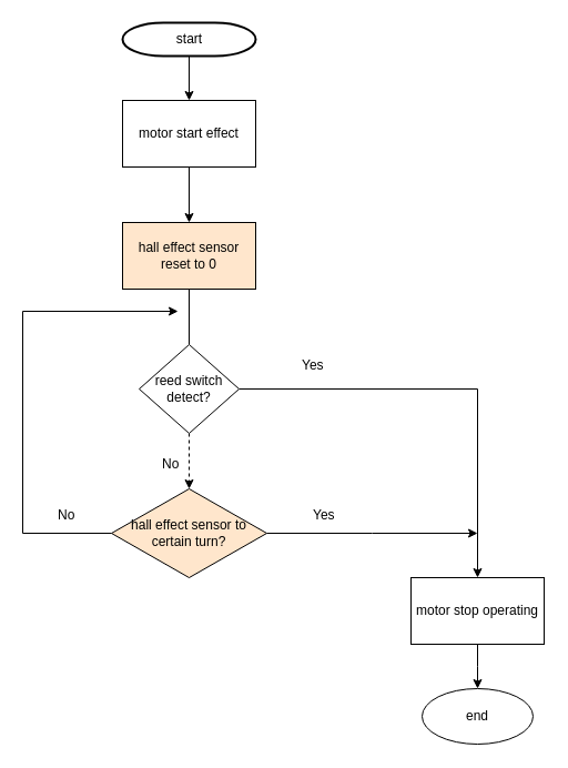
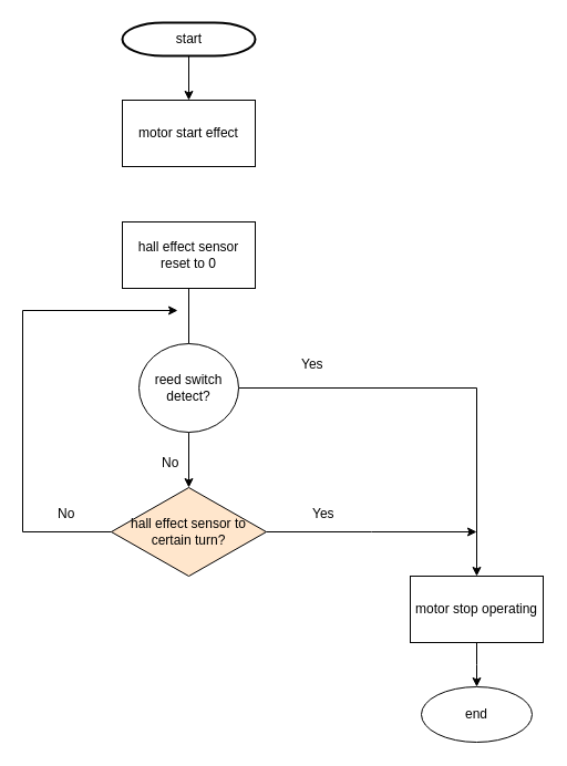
- <mxCell id="4" style="edgeStyle=orthogonalEdgeStyle;rounded=0;orthogonalLoop=1;jettySize=auto;html=1;entryX=0.5;entryY=0;entryDx=0;entryDy=0;" parent="1" source="5" target="7" edge="1"><mxGeometry relative="1" as="geometry" /></mxCell>
- <mxCell id="7" value="hall effect sensor&lt;br&gt;reset to 0" style="rounded=0;whiteSpace=wrap;html=1;fillColor=#ffe6cc;" parent="1" vertex="1"><mxGeometry x="110" y="200" width="120" height="60" as="geometry" /></mxCell>
+ <mxCell id="7" value="hall effect sensor&lt;br&gt;reset to 0" style="rounded=0;whiteSpace=wrap;html=1;" parent="1" vertex="1"><mxGeometry x="110" y="200" width="120" height="60" as="geometry" /></mxCell>
- <mxCell id="10" value="reed switch&lt;br&gt;detect?" style="rhombus;whiteSpace=wrap;html=1;" parent="1" vertex="1"><mxGeometry x="125" y="310" width="90" height="80" as="geometry" /></mxCell>
+ <mxCell id="10" value="reed switch&lt;br&gt;detect?" style="ellipse;whiteSpace=wrap;html=1;" parent="1" vertex="1"><mxGeometry x="125" y="310" width="90" height="80" as="geometry" /></mxCell>
- <mxCell id="8" style="edgeStyle=orthogonalEdgeStyle;rounded=0;orthogonalLoop=1;jettySize=auto;html=1;entryX=0.5;entryY=0;entryDx=0;entryDy=0;dashed=1;" parent="1" source="10" target="13" edge="1"><mxGeometry relative="1" as="geometry" /></mxCell>
+ <mxCell id="8" style="edgeStyle=orthogonalEdgeStyle;rounded=0;orthogonalLoop=1;jettySize=auto;html=1;entryX=0.5;entryY=0;entryDx=0;entryDy=0;" parent="1" source="10" target="13" edge="1"><mxGeometry relative="1" as="geometry" /></mxCell>
